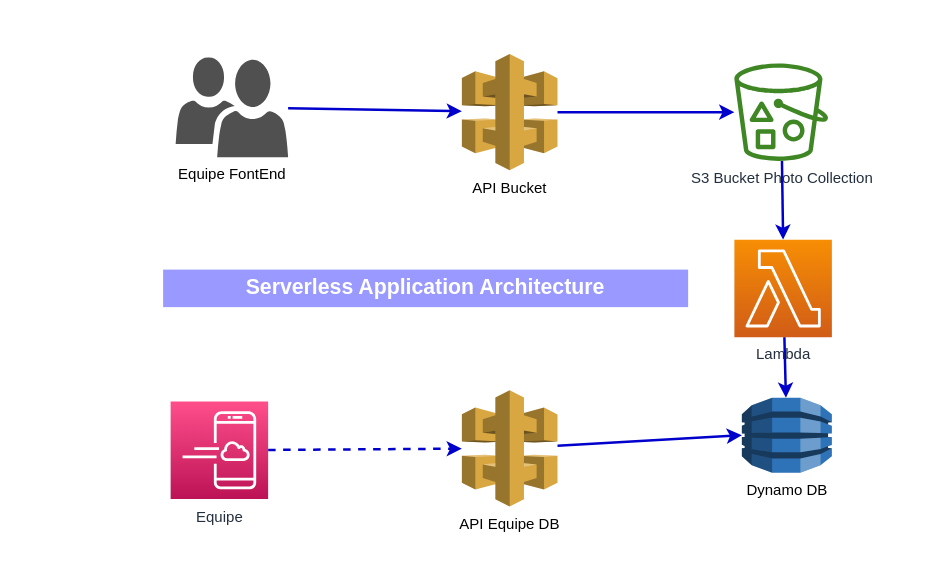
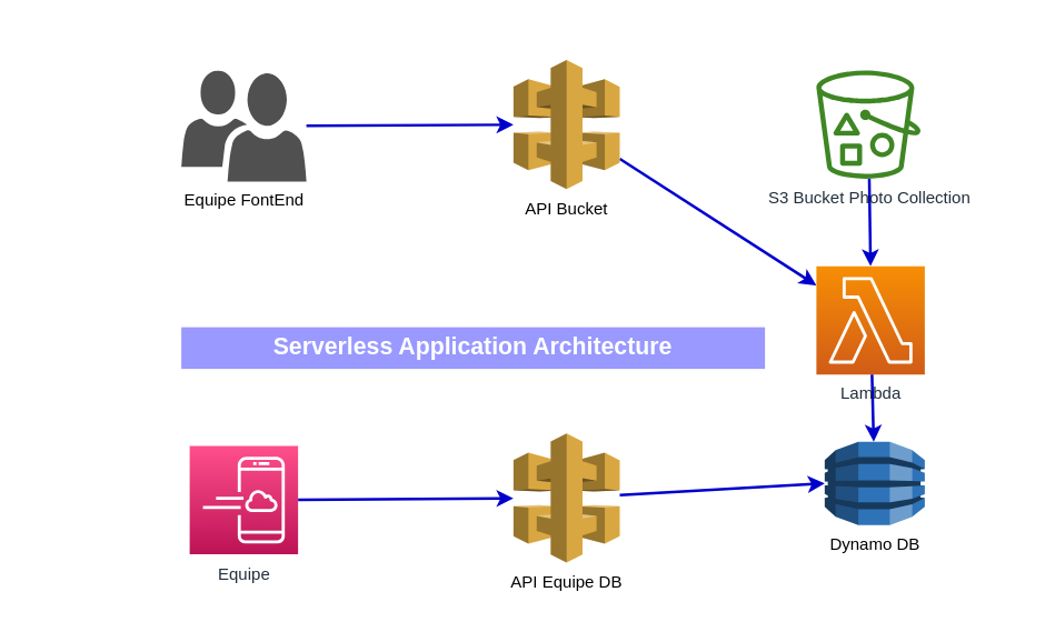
- <mxCell id="4" value="Equipe FontEnd" style="sketch=0;pointerEvents=1;shadow=0;dashed=0;html=1;strokeColor=none;labelPosition=center;verticalLabelPosition=bottom;verticalAlign=top;align=center;fillColor=#505050;shape=mxgraph.mscae.intune.user_group;fontColor=#000000;" vertex="1" parent="1"><mxGeometry x="140" y="45" width="90" height="80" as="geometry" /></mxCell>
+ <mxCell id="4" value="Equipe FontEnd" style="sketch=0;pointerEvents=1;shadow=0;dashed=0;html=1;strokeColor=none;labelPosition=center;verticalLabelPosition=bottom;verticalAlign=top;align=center;fillColor=#505050;shape=mxgraph.mscae.intune.user_group;fontColor=#000000;" vertex="1" parent="1"><mxGeometry x="130" y="50" width="90" height="80" as="geometry" /></mxCell>
- <mxCell id="5" style="edgeStyle=none;html=1;strokeColor=#0000CC;strokeWidth=2;fontColor=#000000;" edge="1" parent="1" source="6" target="8"><mxGeometry relative="1" as="geometry" /></mxCell>
+ <mxCell id="5" style="edgeStyle=none;html=1;strokeColor=#0000CC;strokeWidth=2;fontColor=#000000;" edge="1" parent="1" source="6" target="10"><mxGeometry relative="1" as="geometry" /></mxCell>
- <mxCell id="16" value="Serverless Application Architecture" style="text;html=1;strokeColor=none;fillColor=#9999FF;align=center;verticalAlign=middle;whiteSpace=wrap;rounded=0;fontColor=#ffffff;fontSize=17;fontStyle=1" vertex="1" parent="1"><mxGeometry x="130" y="215" width="420" height="30" as="geometry" /></mxCell>
+ <mxCell id="16" value="Serverless Application Architecture" style="text;html=1;strokeColor=none;fillColor=#9999FF;align=center;verticalAlign=middle;whiteSpace=wrap;rounded=0;fontColor=#ffffff;fontSize=17;fontStyle=1" vertex="1" parent="1"><mxGeometry x="130" y="235" width="420" height="30" as="geometry" /></mxCell>
- <mxCell id="14" style="edgeStyle=none;html=1;strokeColor=#0000CC;strokeWidth=2;fontColor=#000000;dashed=1;" edge="1" parent="1" source="15" target="13"><mxGeometry relative="1" as="geometry" /></mxCell>
+ <mxCell id="14" style="edgeStyle=none;html=1;strokeColor=#0000CC;strokeWidth=2;fontColor=#000000;" edge="1" parent="1" source="15" target="13"><mxGeometry relative="1" as="geometry" /></mxCell>
